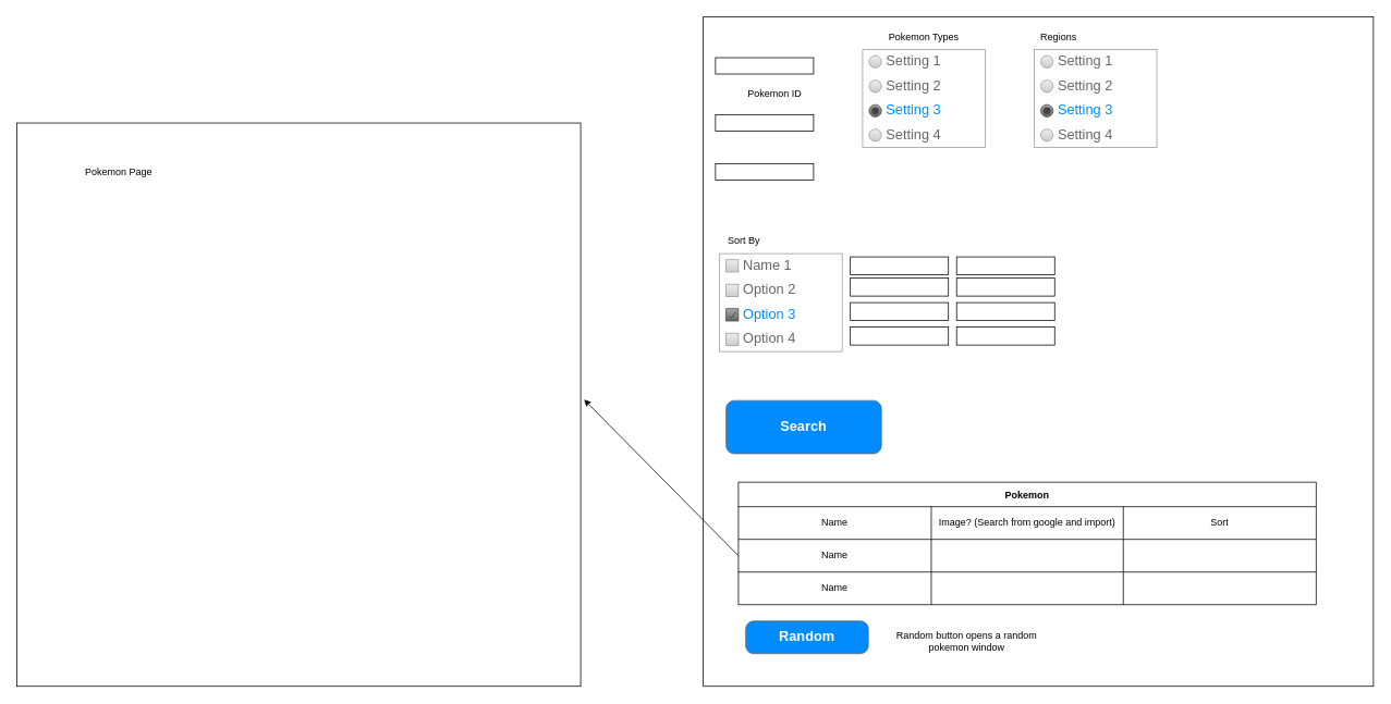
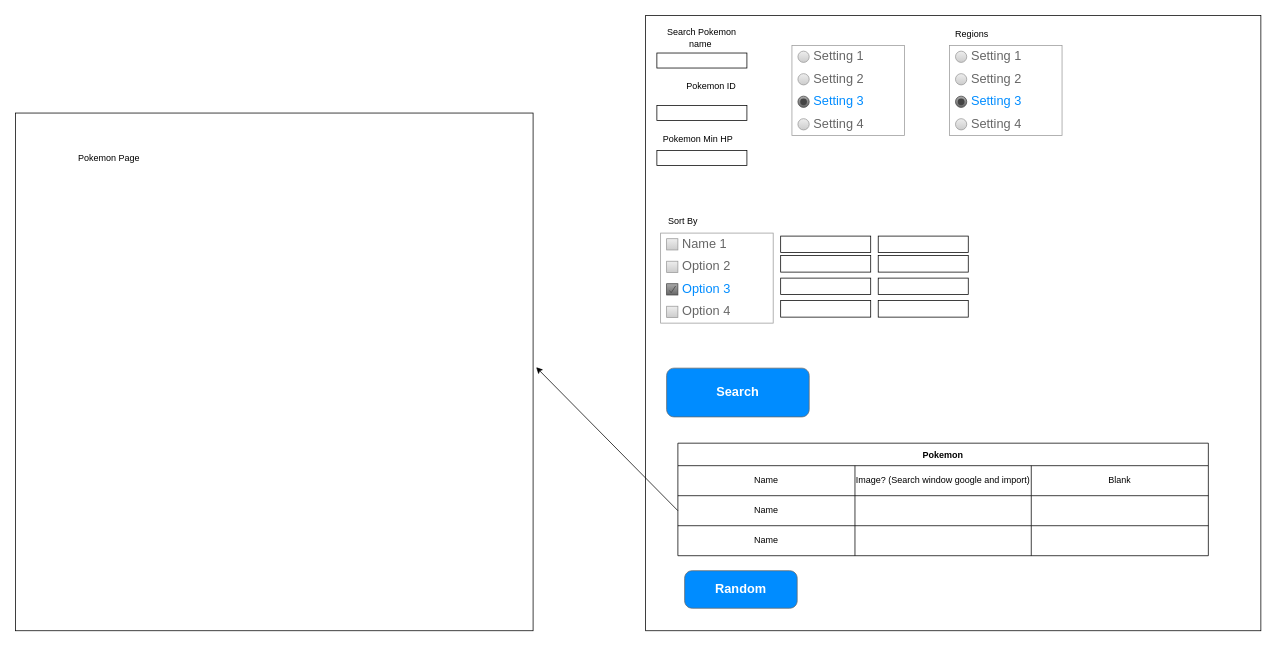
- <mxCell id="5" value="Pokemon Types" style="text;html=1;strokeColor=none;fillColor=none;align=center;verticalAlign=middle;whiteSpace=wrap;rounded=0;" parent="1" vertex="1"><mxGeometry x="1060" y="30" width="140" height="30" as="geometry" /></mxCell>
+ <mxCell id="4" value="Search Pokemon name&amp;nbsp;" style="text;html=1;strokeColor=none;fillColor=none;align=center;verticalAlign=middle;whiteSpace=wrap;rounded=0;" parent="1" vertex="1"><mxGeometry x="870" y="35" width="130" height="30" as="geometry" /></mxCell>
+ <mxCell id="21" value="Pokemon Min HP" style="text;html=1;strokeColor=none;fillColor=none;align=center;verticalAlign=middle;whiteSpace=wrap;rounded=0;" parent="1" vertex="1"><mxGeometry x="865" y="170" width="130" height="30" as="geometry" /></mxCell>
- <mxCell id="41" value="Image? (Search from google and import)" style="shape=partialRectangle;html=1;whiteSpace=wrap;connectable=0;fillColor=none;top=0;left=0;bottom=0;right=0;overflow=hidden;" parent="39" vertex="1"><mxGeometry x="236" width="235" height="40" as="geometry"><mxRectangle width="235" height="40" as="alternateBounds" /></mxGeometry></mxCell>
+ <mxCell id="41" value="Image? (Search window google and import)" style="shape=partialRectangle;html=1;whiteSpace=wrap;connectable=0;fillColor=none;top=0;left=0;bottom=0;right=0;overflow=hidden;" parent="39" vertex="1"><mxGeometry x="236" width="235" height="40" as="geometry"><mxRectangle width="235" height="40" as="alternateBounds" /></mxGeometry></mxCell>
- <mxCell id="42" value="Sort" style="shape=partialRectangle;html=1;whiteSpace=wrap;connectable=0;fillColor=none;top=0;left=0;bottom=0;right=0;overflow=hidden;" parent="39" vertex="1"><mxGeometry x="471" width="236" height="40" as="geometry"><mxRectangle width="236" height="40" as="alternateBounds" /></mxGeometry></mxCell>
+ <mxCell id="42" value="Blank" style="shape=partialRectangle;html=1;whiteSpace=wrap;connectable=0;fillColor=none;top=0;left=0;bottom=0;right=0;overflow=hidden;" parent="39" vertex="1"><mxGeometry x="471" width="236" height="40" as="geometry"><mxRectangle width="236" height="40" as="alternateBounds" /></mxGeometry></mxCell>
- <mxCell id="54" value="Random" style="strokeWidth=1;shadow=0;dashed=0;align=center;html=1;shape=mxgraph.mockup.buttons.button;strokeColor=#666666;fontColor=#ffffff;mainText=;buttonStyle=round;fontSize=17;fontStyle=1;fillColor=#008cff;whiteSpace=wrap;" parent="1" vertex="1"><mxGeometry x="912" y="760" width="150" height="40" as="geometry" /></mxCell>
+ <mxCell id="54" value="Random" style="strokeWidth=1;shadow=0;dashed=0;align=center;html=1;shape=mxgraph.mockup.buttons.button;strokeColor=#666666;fontColor=#ffffff;mainText=;buttonStyle=round;fontSize=17;fontStyle=1;fillColor=#008cff;whiteSpace=wrap;" parent="1" vertex="1"><mxGeometry x="912" y="760" width="150" height="50" as="geometry" /></mxCell>
- <mxCell id="55" value="Random button opens a random pokemon window" style="text;html=1;strokeColor=none;fillColor=none;align=center;verticalAlign=middle;whiteSpace=wrap;rounded=0;" parent="1" vertex="1"><mxGeometry x="1075" y="770" width="215" height="30" as="geometry" /></mxCell>
